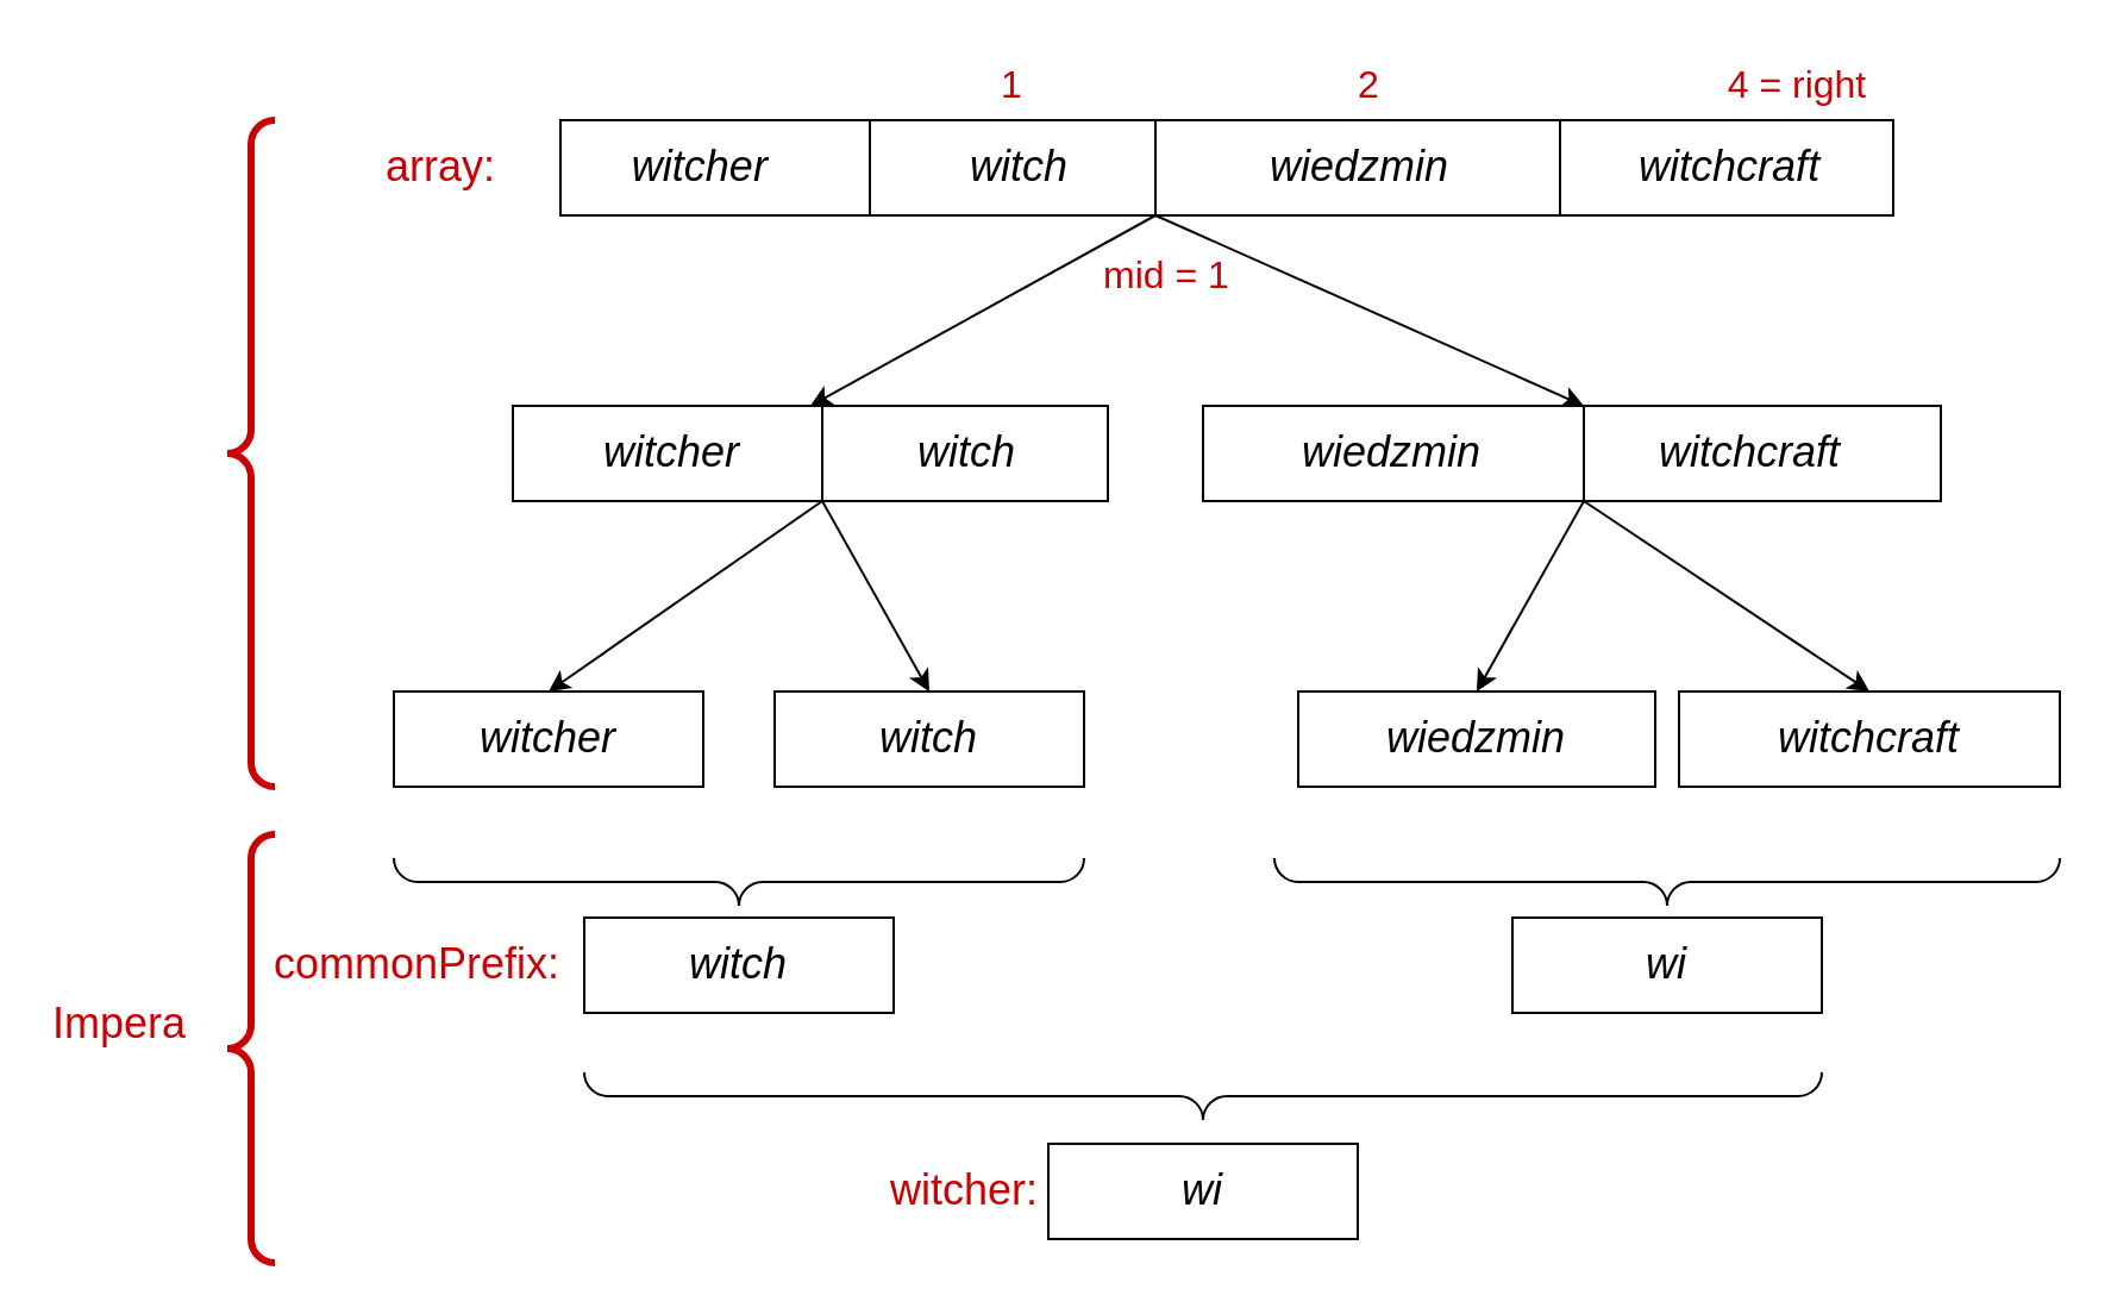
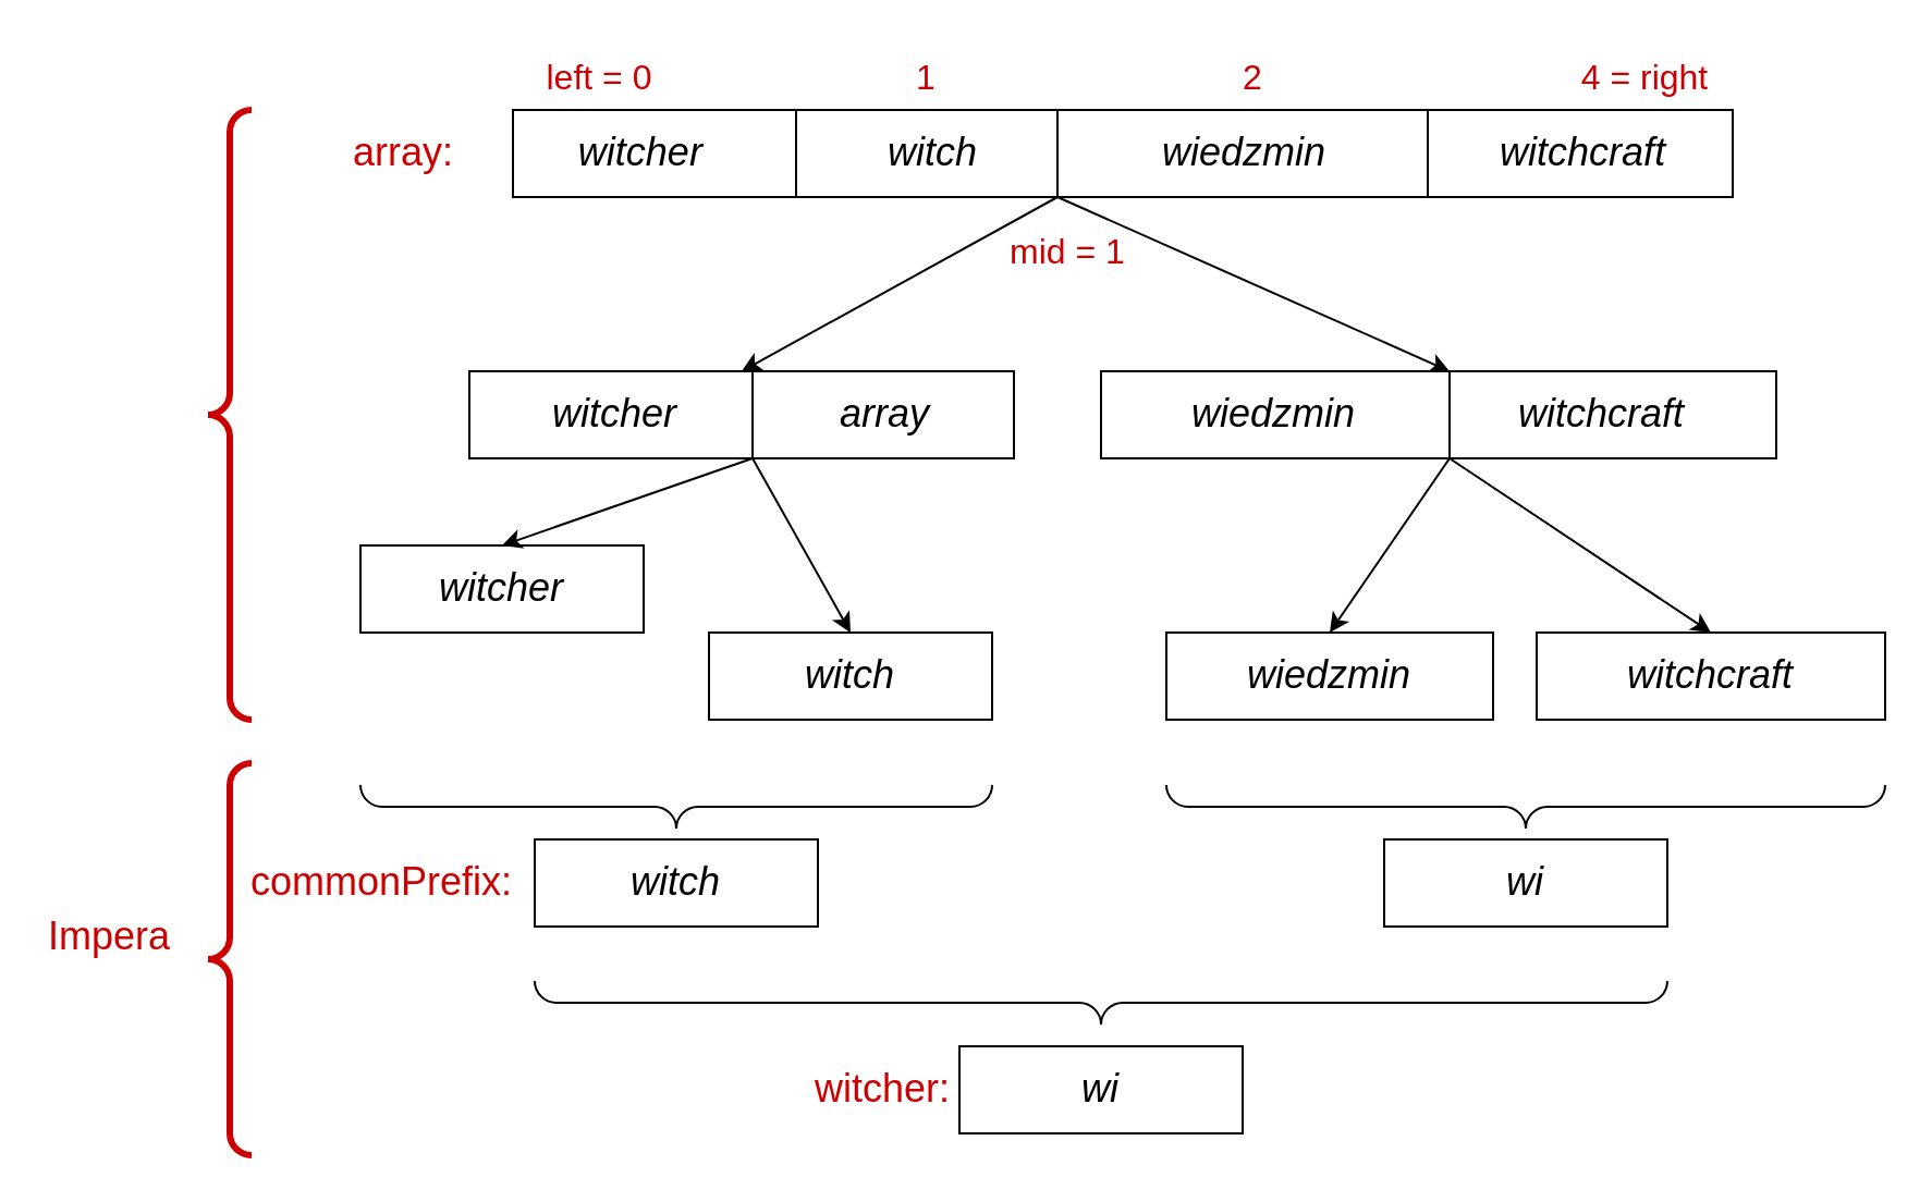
+ <mxCell id="21" value="&lt;font style=&quot;font-size: 16px;&quot; color=&quot;#CC0000&quot;&gt;left = 0&lt;/font&gt;" style="text;html=1;strokeColor=none;fillColor=none;align=center;verticalAlign=middle;whiteSpace=wrap;rounded=0;fontSize=16;" vertex="1" parent="1"><mxGeometry x="245" y="20" width="60" height="30" as="geometry" /></mxCell>
- <mxCell id="9" value="&lt;font style=&quot;font-size: 18px&quot;&gt;witcher&amp;nbsp;&amp;nbsp;&amp;nbsp;&amp;nbsp;&amp;nbsp; &amp;nbsp;&amp;nbsp; &amp;nbsp;&amp;nbsp;&amp;nbsp;&amp;nbsp;&amp;nbsp; witch&lt;/font&gt;" style="rounded=0;whiteSpace=wrap;html=1;fontSize=18;fontStyle=2" vertex="1" parent="1"><mxGeometry x="215" y="170" width="250" height="40" as="geometry" /></mxCell>
+ <mxCell id="9" value="&lt;font style=&quot;font-size: 18px&quot;&gt;witcher&amp;nbsp;&amp;nbsp;&amp;nbsp;&amp;nbsp;&amp;nbsp; &amp;nbsp;&amp;nbsp; &amp;nbsp;&amp;nbsp;&amp;nbsp;&amp;nbsp;&amp;nbsp; array&lt;/font&gt;" style="rounded=0;whiteSpace=wrap;html=1;fontSize=18;fontStyle=2" vertex="1" parent="1"><mxGeometry x="215" y="170" width="250" height="40" as="geometry" /></mxCell>
- <mxCell id="11" value="&lt;font style=&quot;font-size: 18px&quot;&gt;witcher&lt;/font&gt;" style="rounded=0;whiteSpace=wrap;html=1;fontSize=18;fontStyle=2" vertex="1" parent="1"><mxGeometry x="165" y="290" width="130" height="40" as="geometry" /></mxCell>
+ <mxCell id="11" value="&lt;font style=&quot;font-size: 18px&quot;&gt;witcher&lt;/font&gt;" style="rounded=0;whiteSpace=wrap;html=1;fontSize=18;fontStyle=2" vertex="1" parent="1"><mxGeometry x="165" y="250" width="130" height="40" as="geometry" /></mxCell>
- <mxCell id="13" value="&lt;font style=&quot;font-size: 18px&quot;&gt;wiedzmin&lt;/font&gt;" style="rounded=0;whiteSpace=wrap;html=1;fontSize=18;fontStyle=2" vertex="1" parent="1"><mxGeometry x="545" y="290" width="150" height="40" as="geometry" /></mxCell>
+ <mxCell id="13" value="&lt;font style=&quot;font-size: 18px&quot;&gt;wiedzmin&lt;/font&gt;" style="rounded=0;whiteSpace=wrap;html=1;fontSize=18;fontStyle=2" vertex="1" parent="1"><mxGeometry x="535" y="290" width="150" height="40" as="geometry" /></mxCell>
